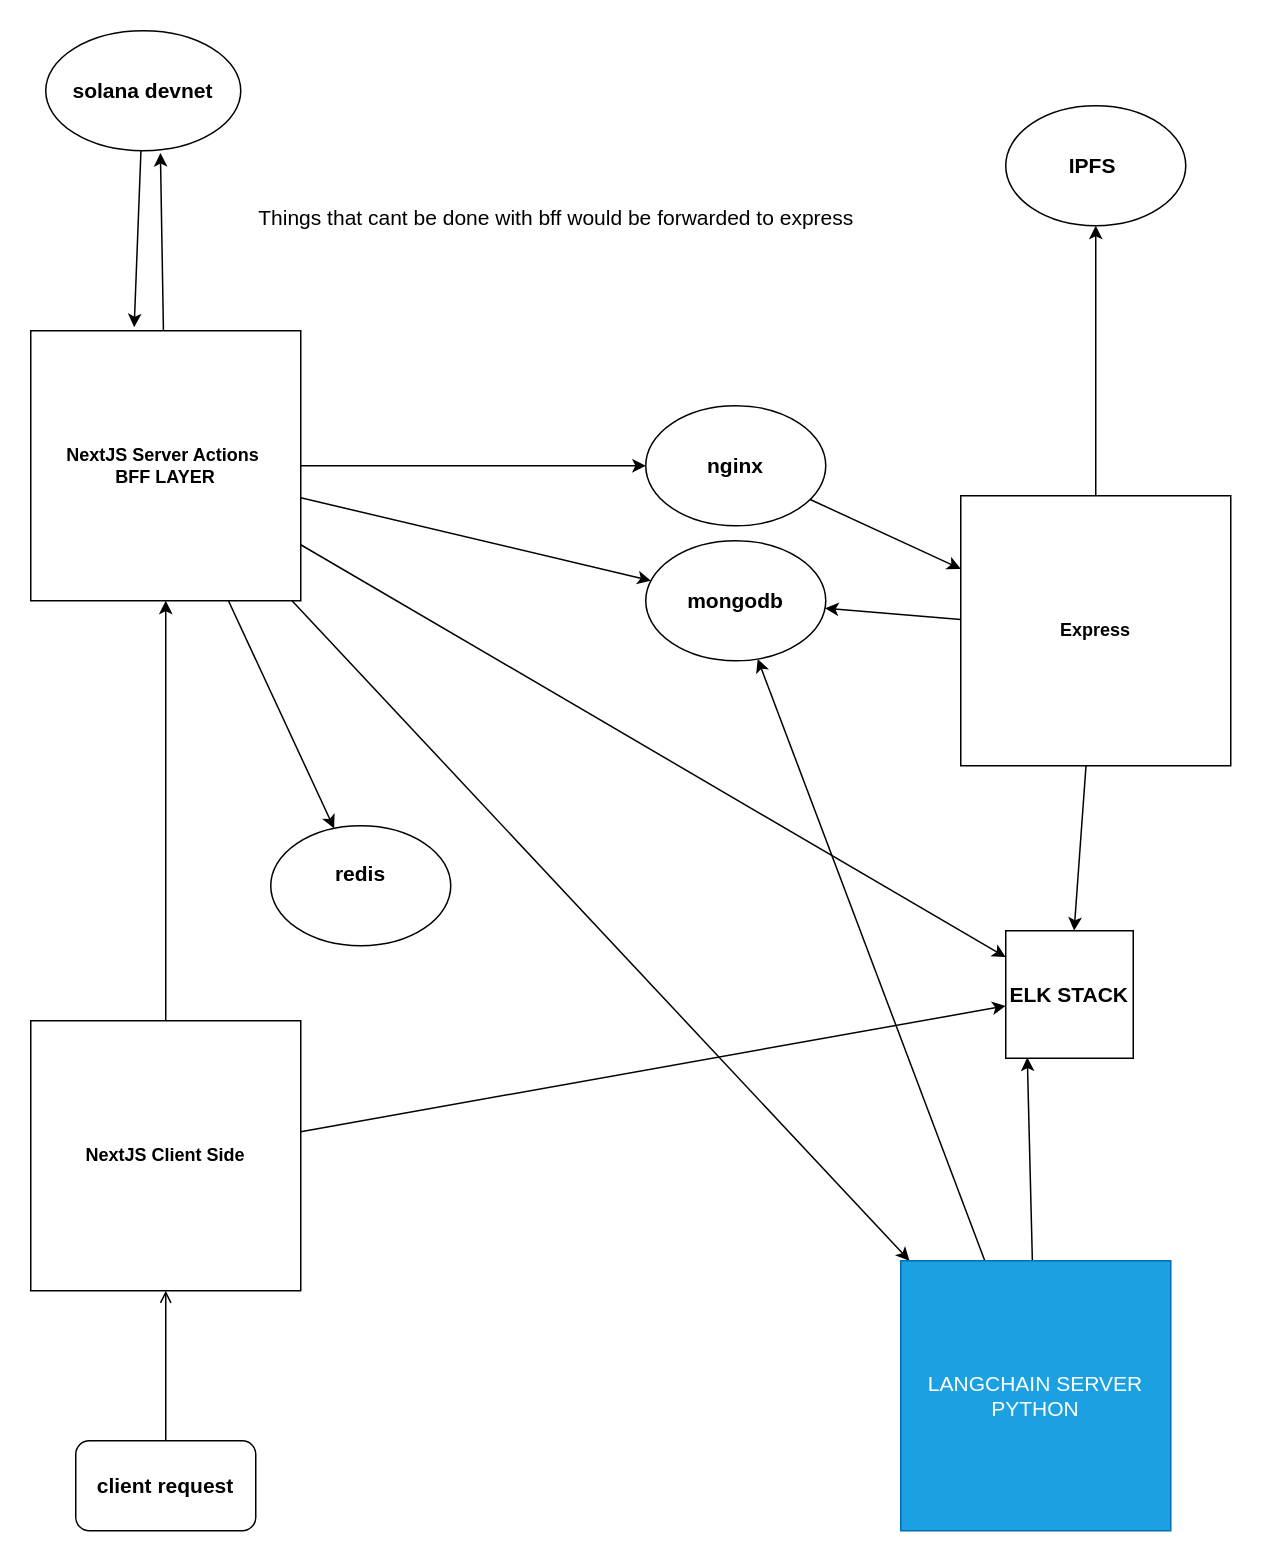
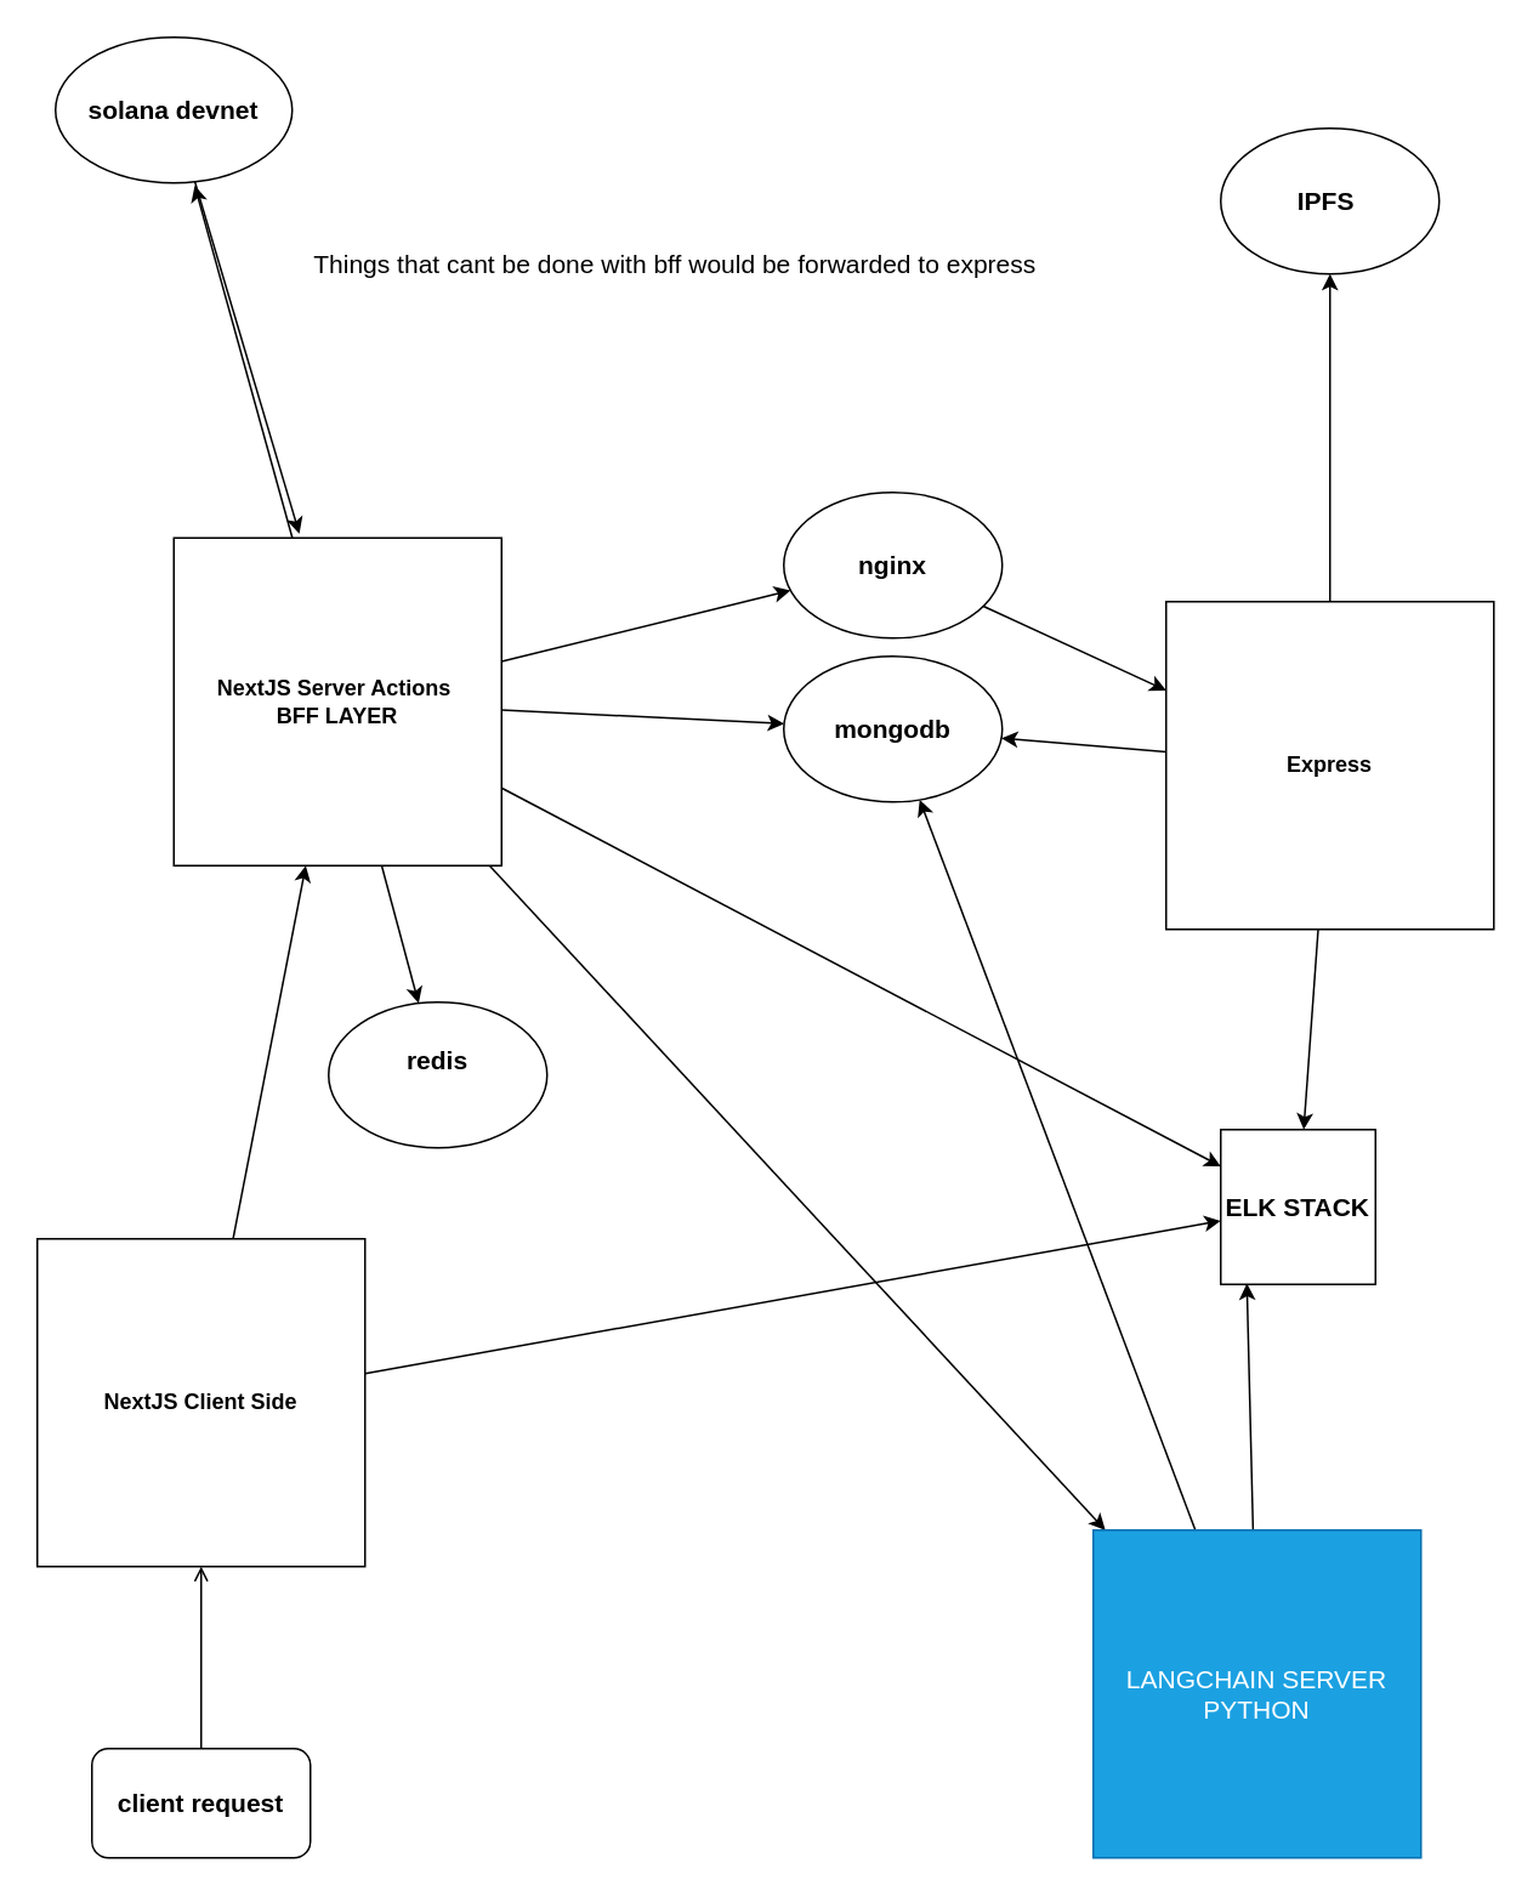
- <mxCell id="8" value="&lt;b&gt;NextJS Server Actions&amp;nbsp;&lt;br&gt;BFF LAYER&lt;br&gt;&lt;/b&gt;" style="whiteSpace=wrap;html=1;aspect=fixed;" parent="1" vertex="1"><mxGeometry x="20" y="220" width="180" height="180" as="geometry" /></mxCell>
+ <mxCell id="8" value="&lt;b&gt;NextJS Server Actions&amp;nbsp;&lt;br&gt;BFF LAYER&lt;br&gt;&lt;/b&gt;" style="whiteSpace=wrap;html=1;aspect=fixed;" parent="1" vertex="1"><mxGeometry x="95" y="295" width="180" height="180" as="geometry" /></mxCell>
